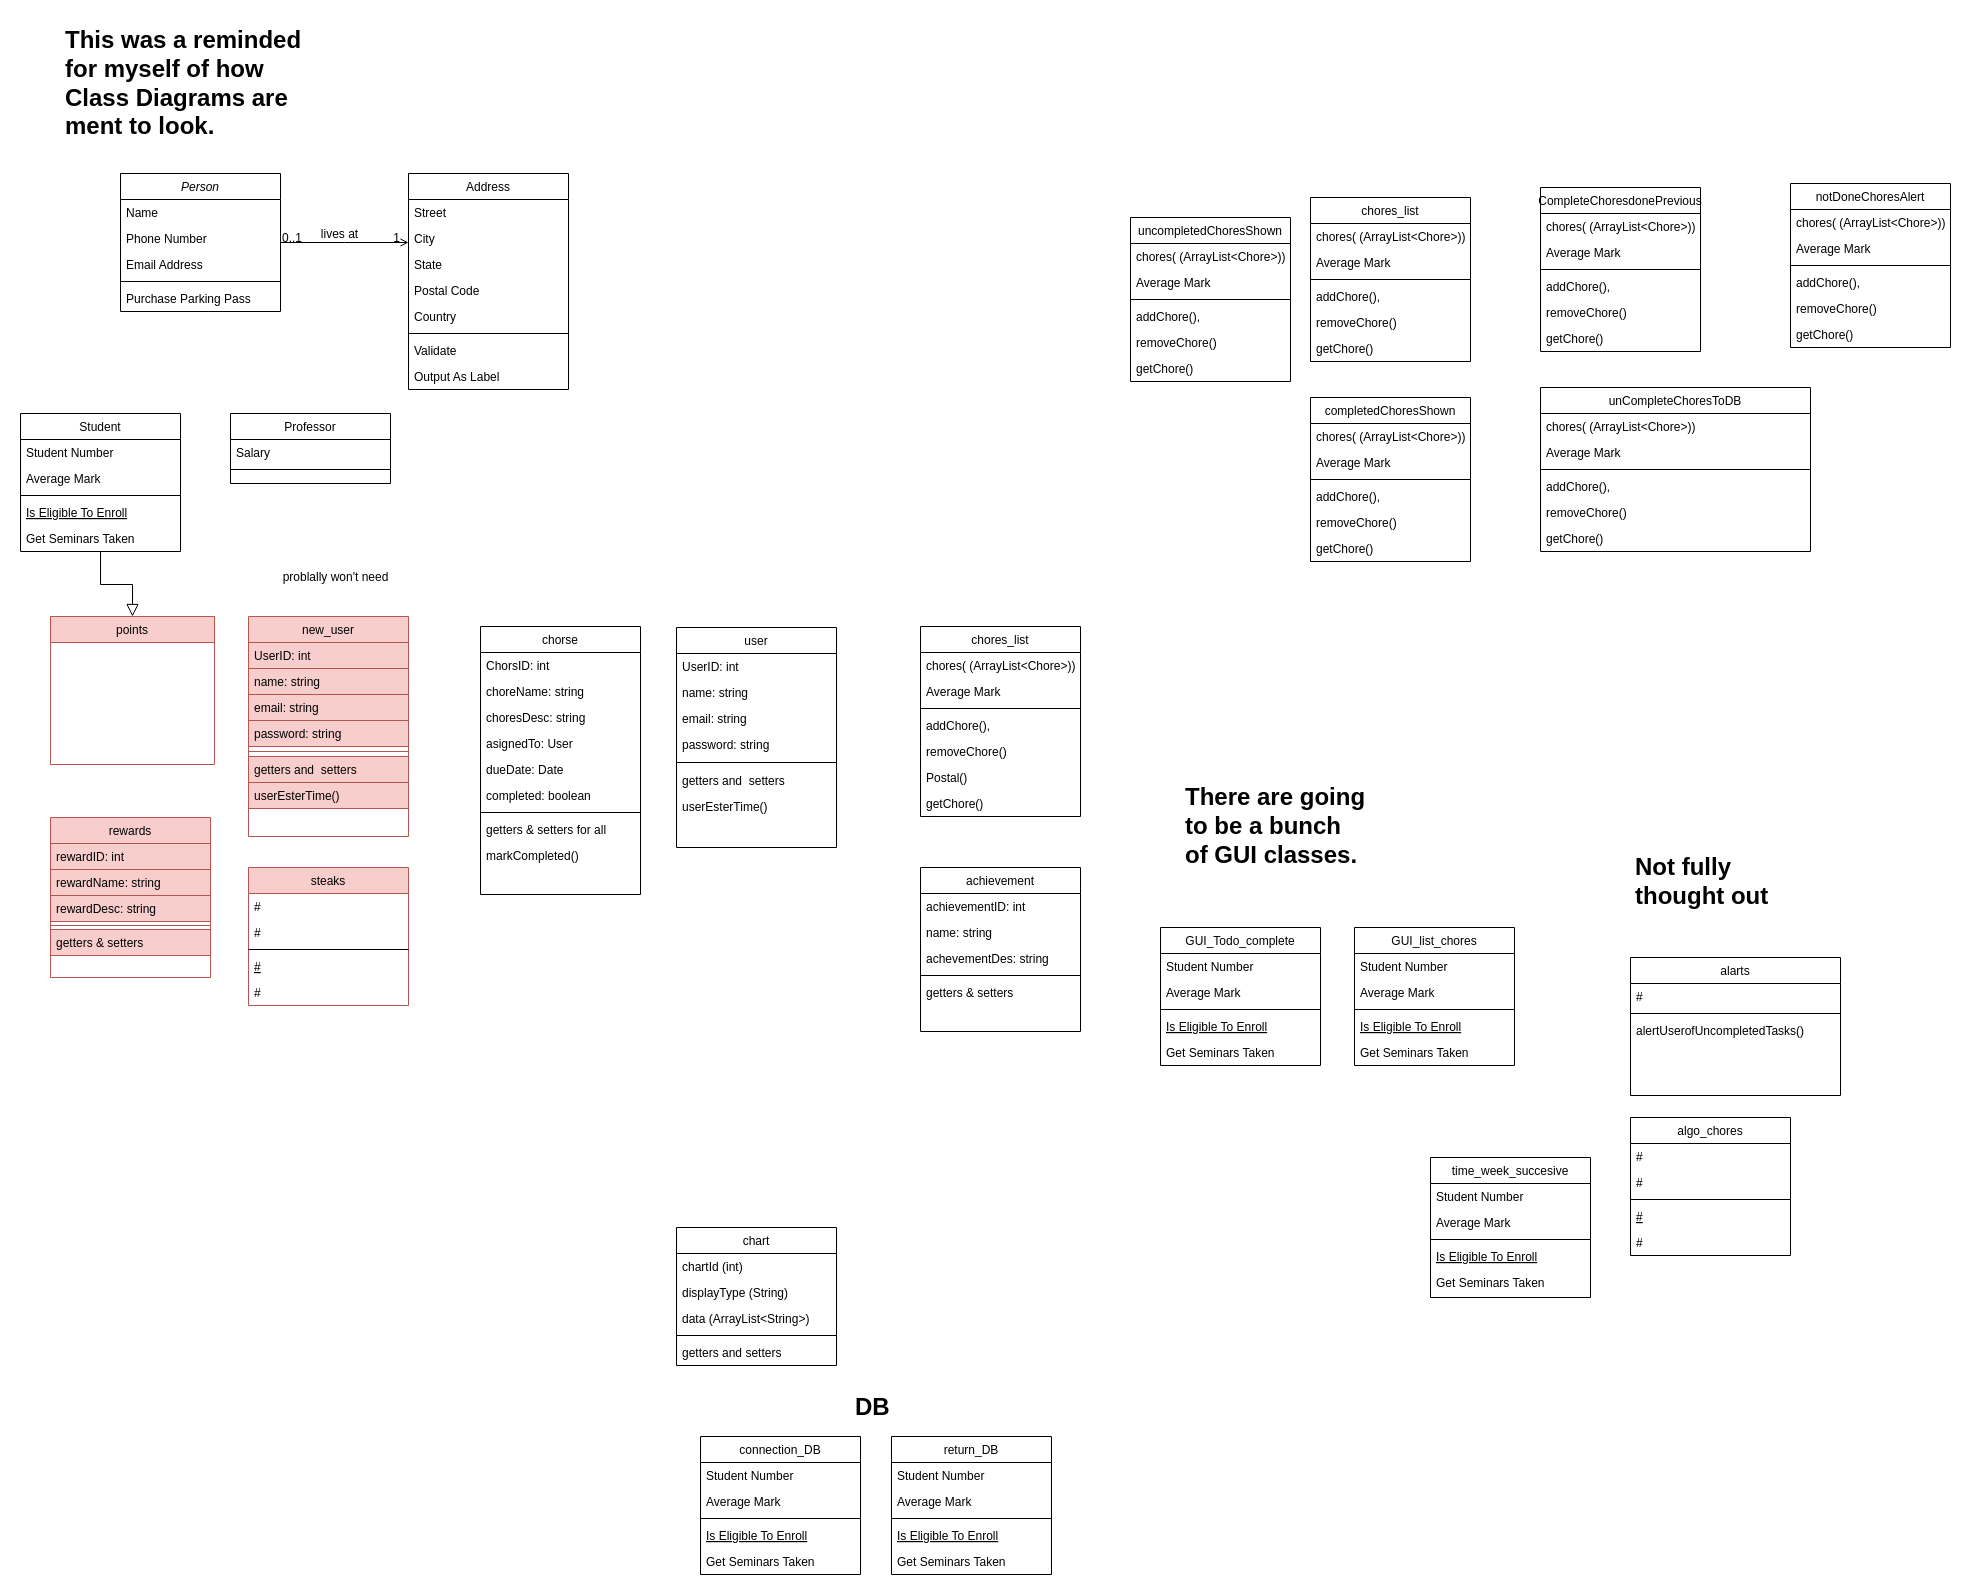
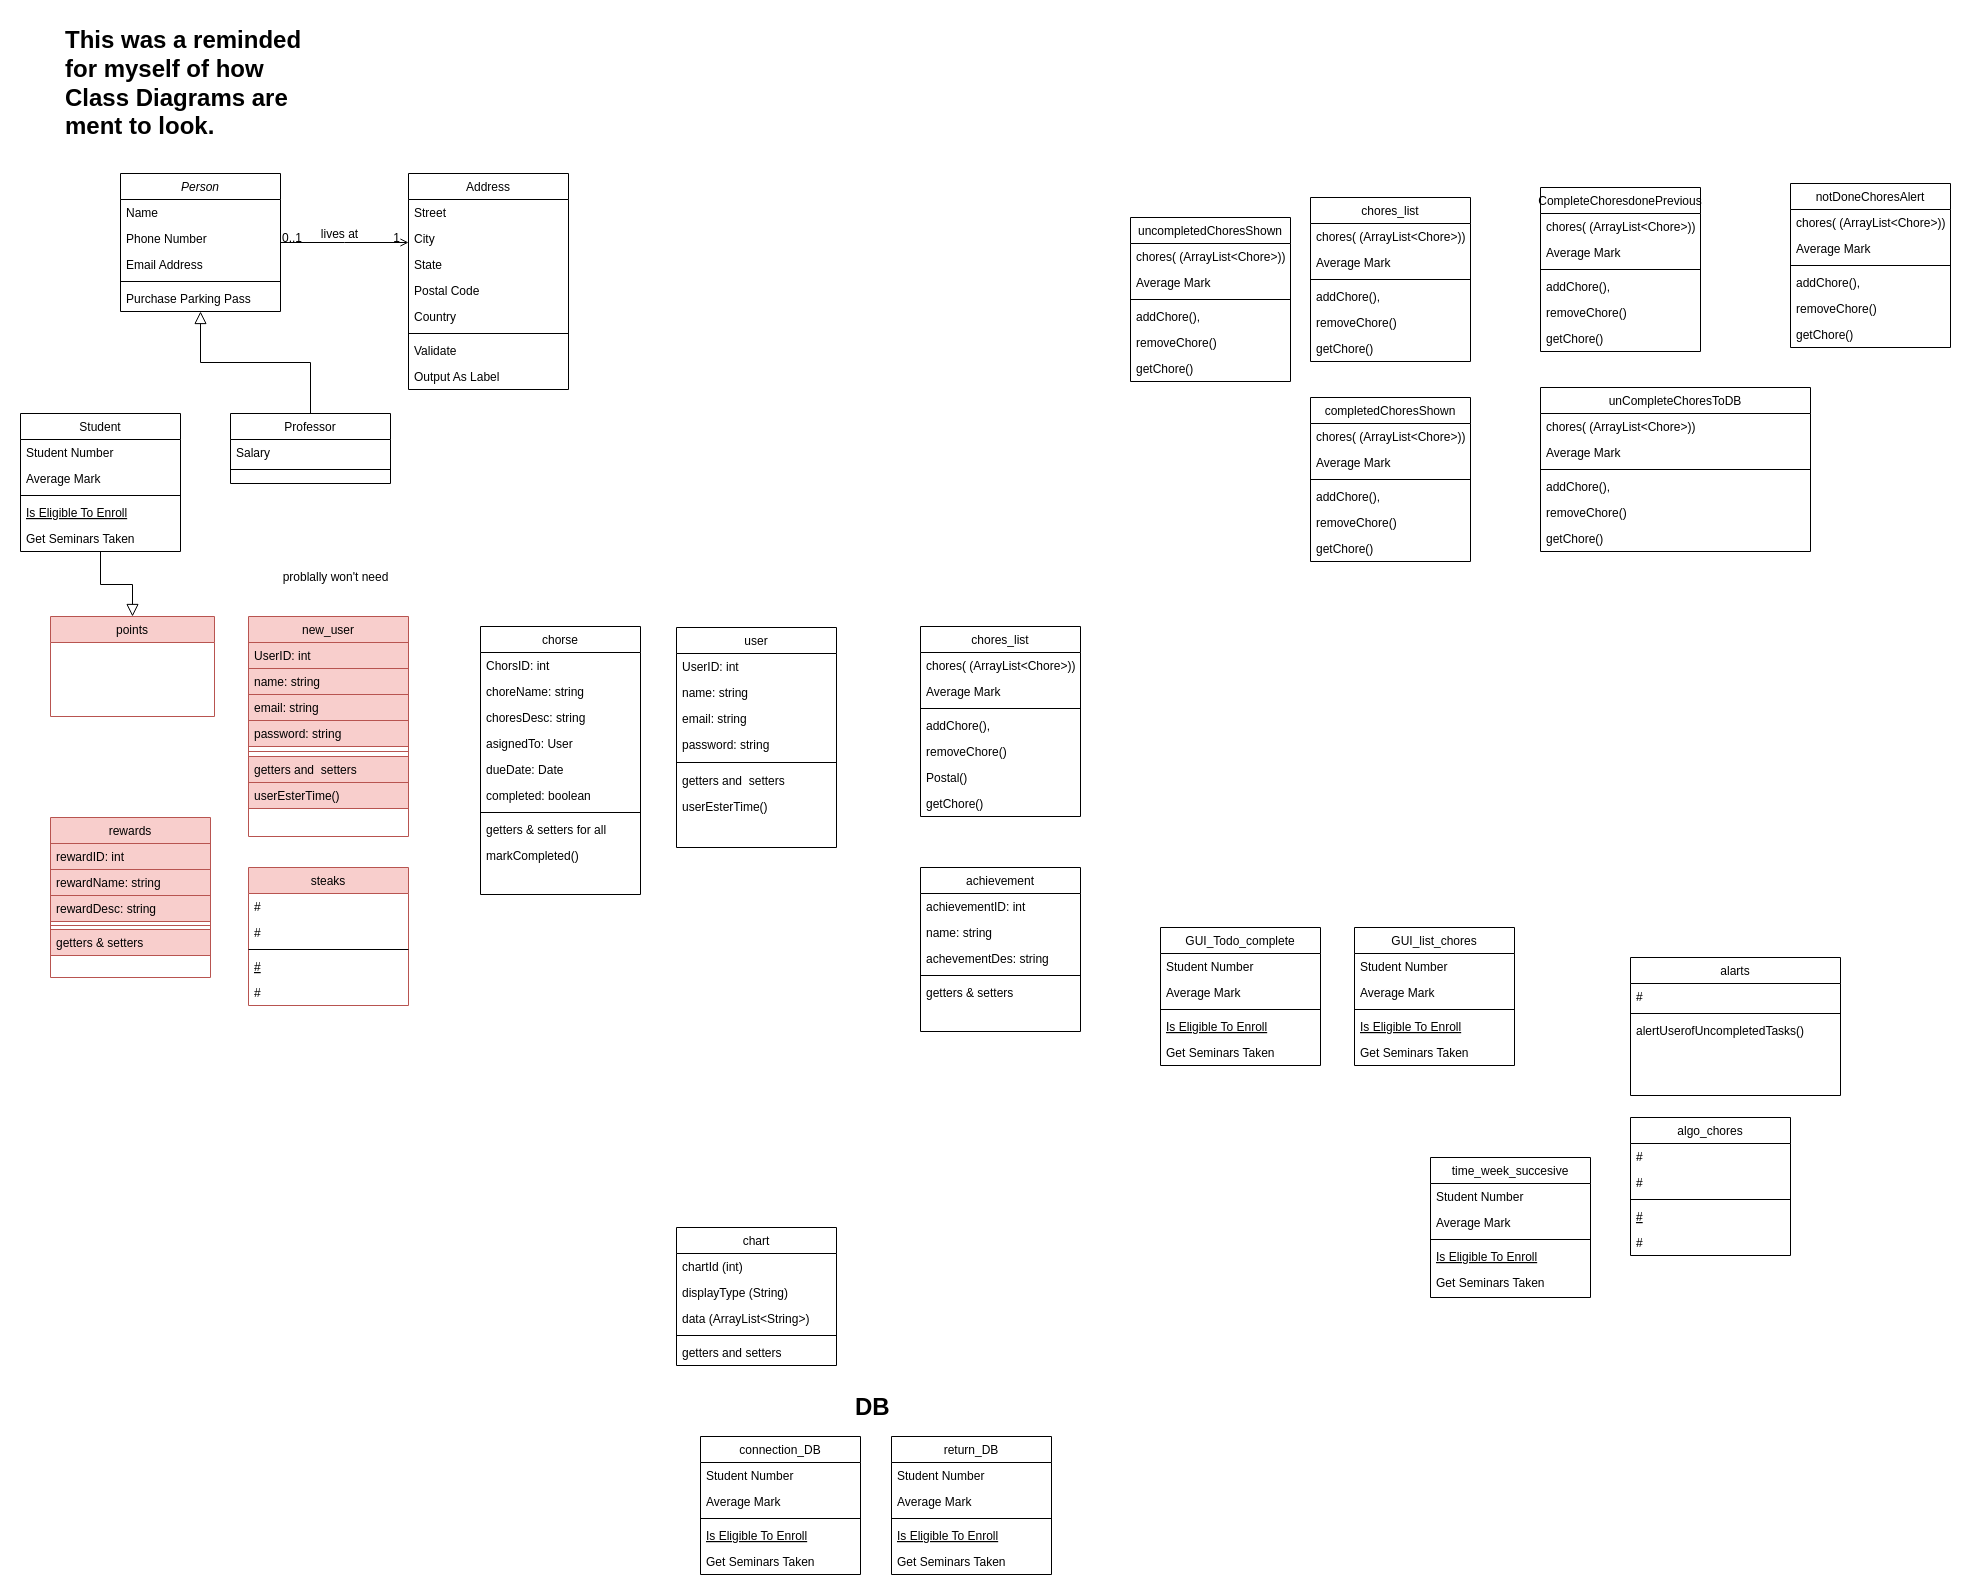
+ <mxCell id="18" value="" style="endArrow=block;endSize=10;endFill=0;shadow=0;strokeWidth=1;rounded=0;edgeStyle=elbowEdgeStyle;elbow=vertical;" parent="1" source="15" target="2" edge="1"><mxGeometry width="160" relative="1" as="geometry"><mxPoint x="110" y="426" as="sourcePoint" /><mxPoint x="210" y="324" as="targetPoint" /></mxGeometry></mxCell>
- <mxCell id="122" value="points" style="swimlane;fontStyle=0;align=center;verticalAlign=top;childLayout=stackLayout;horizontal=1;startSize=26;horizontalStack=0;resizeParent=1;resizeLast=0;collapsible=1;marginBottom=0;rounded=0;shadow=0;strokeWidth=1;fillColor=#f8cecc;strokeColor=#b85450;" parent="1" vertex="1"><mxGeometry x="50" y="616" width="164" height="148" as="geometry"><mxRectangle x="130" y="380" width="160" height="26" as="alternateBounds" /></mxGeometry></mxCell>
+ <mxCell id="122" value="points" style="swimlane;fontStyle=0;align=center;verticalAlign=top;childLayout=stackLayout;horizontal=1;startSize=26;horizontalStack=0;resizeParent=1;resizeLast=0;collapsible=1;marginBottom=0;rounded=0;shadow=0;strokeWidth=1;fillColor=#f8cecc;strokeColor=#b85450;" parent="1" vertex="1"><mxGeometry x="50" y="616" width="164" height="100" as="geometry"><mxRectangle x="130" y="380" width="160" height="26" as="alternateBounds" /></mxGeometry></mxCell>
- <mxCell id="174" value="&lt;h1&gt;There are going to be a bunch of GUI classes.&lt;/h1&gt;" style="text;html=1;strokeColor=none;fillColor=none;spacing=5;spacingTop=-20;whiteSpace=wrap;overflow=hidden;rounded=0;" parent="1" vertex="1"><mxGeometry x="1180" y="777" width="190" height="120" as="geometry" /></mxCell>
- <mxCell id="175" value="&lt;h1&gt;Not fully thought out&lt;/h1&gt;" style="text;html=1;strokeColor=none;fillColor=none;spacing=5;spacingTop=-20;whiteSpace=wrap;overflow=hidden;rounded=0;" parent="1" vertex="1"><mxGeometry x="1630" y="847" width="190" height="90" as="geometry" /></mxCell>
